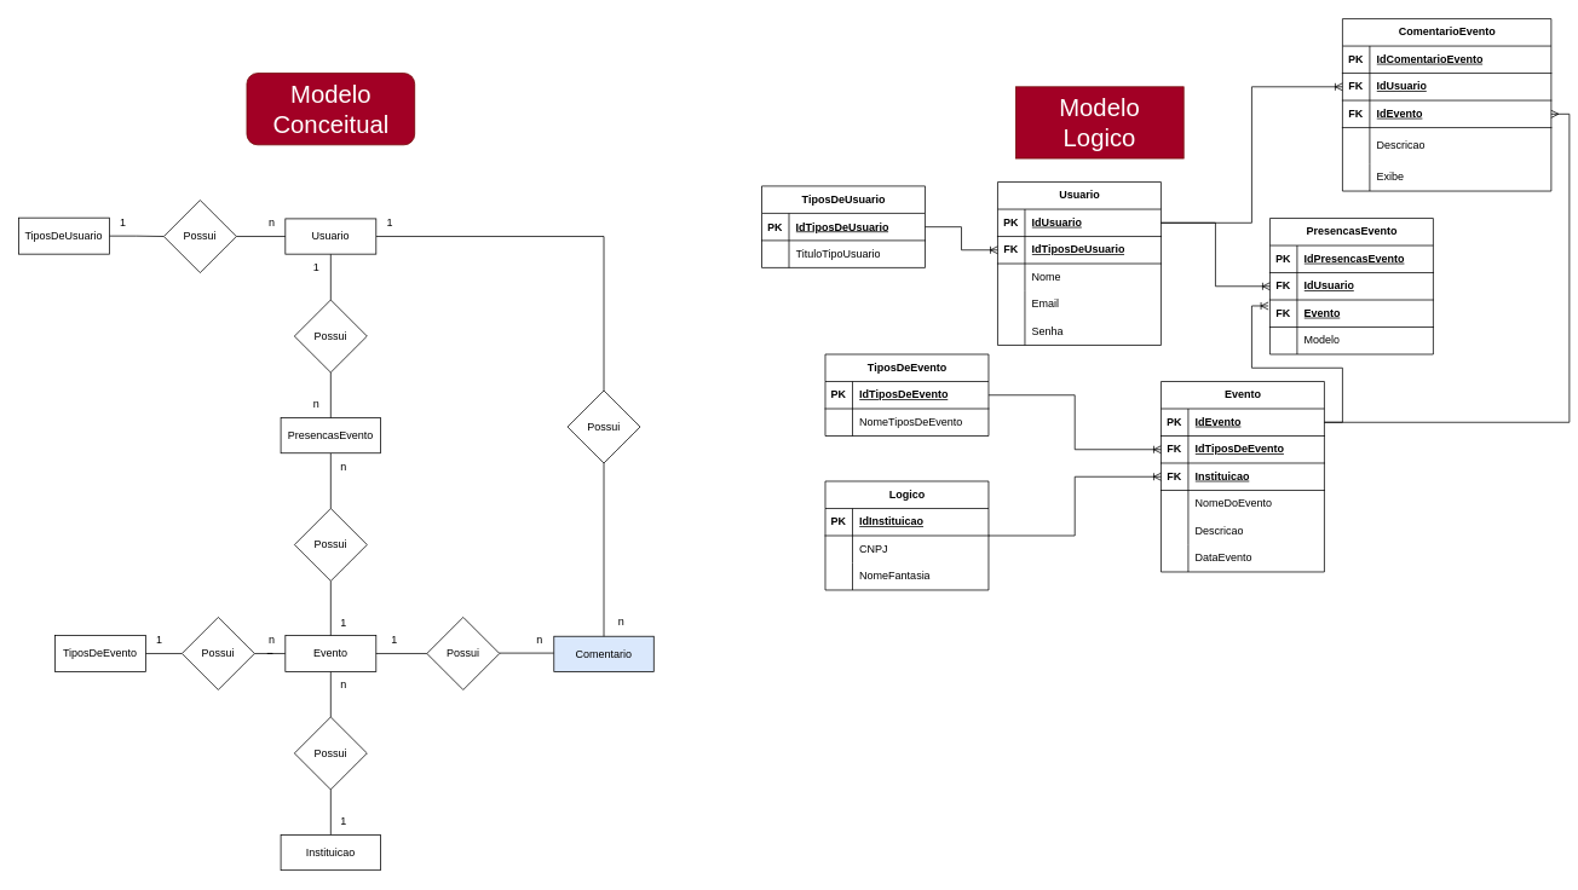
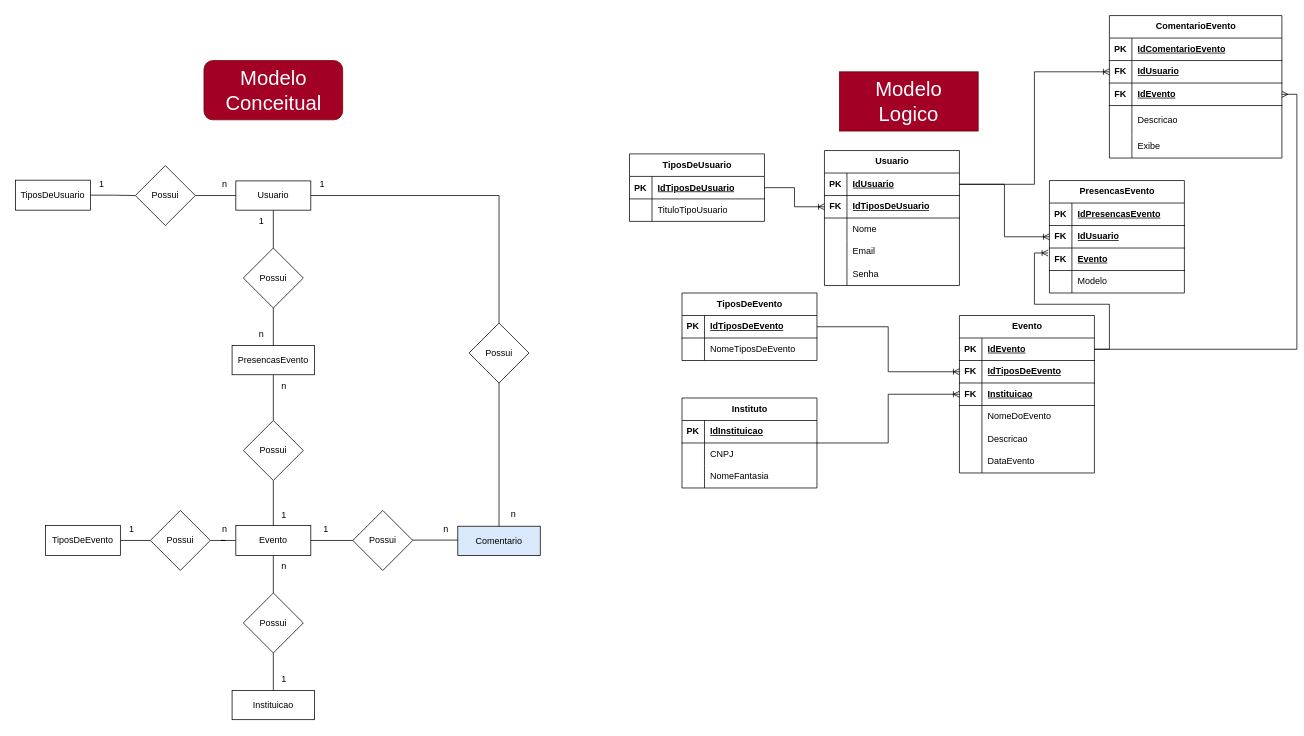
- <mxCell id="112" value="Logico" style="shape=table;startSize=30;container=1;collapsible=1;childLayout=tableLayout;fixedRows=1;rowLines=0;fontStyle=1;align=center;resizeLast=1;html=1;" parent="1" vertex="1"><mxGeometry x="909" y="530" width="180" height="120" as="geometry" /></mxCell>
+ <mxCell id="112" value="Instituto" style="shape=table;startSize=30;container=1;collapsible=1;childLayout=tableLayout;fixedRows=1;rowLines=0;fontStyle=1;align=center;resizeLast=1;html=1;" parent="1" vertex="1"><mxGeometry x="909" y="530" width="180" height="120" as="geometry" /></mxCell>
